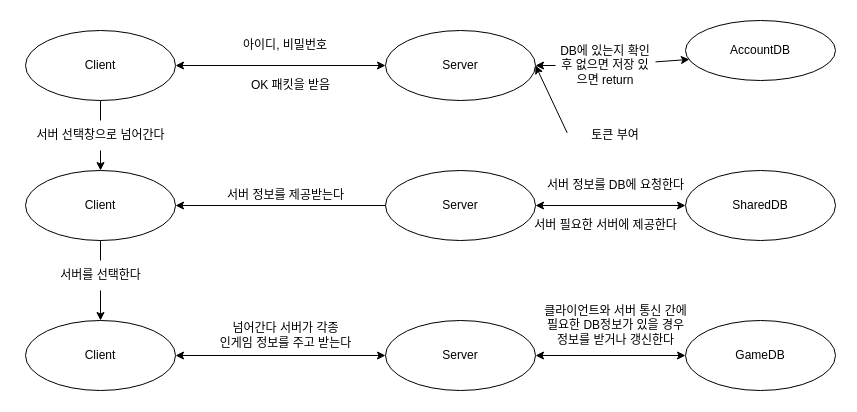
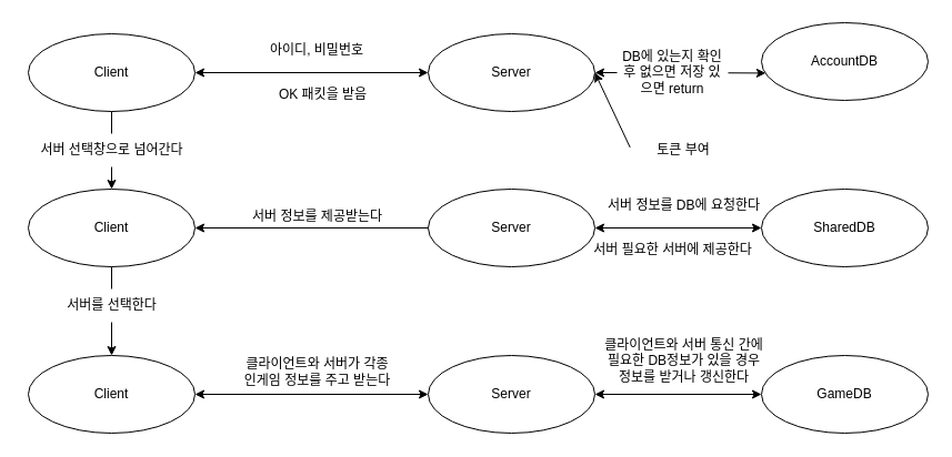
- <mxCell id="2" value="AccountDB" style="ellipse;whiteSpace=wrap;html=1;" vertex="1" parent="1"><mxGeometry x="685" y="20" width="150" height="60" as="geometry" /></mxCell>
+ <mxCell id="2" value="AccountDB" style="ellipse;whiteSpace=wrap;html=1;" vertex="1" parent="1"><mxGeometry x="685" y="20" width="150" height="70" as="geometry" /></mxCell>
- <mxCell id="23" value="넘어간다 서버가 각종 &lt;br&gt;인게임 정보를 주고 받는다" style="text;html=1;align=center;verticalAlign=middle;resizable=0;points=[];autosize=1;strokeColor=none;fillColor=none;" vertex="1" parent="1"><mxGeometry x="200" y="315" width="170" height="40" as="geometry" /></mxCell>
+ <mxCell id="23" value="클라이언트와 서버가 각종 &lt;br&gt;인게임 정보를 주고 받는다" style="text;html=1;align=center;verticalAlign=middle;resizable=0;points=[];autosize=1;strokeColor=none;fillColor=none;" vertex="1" parent="1"><mxGeometry x="200" y="315" width="170" height="40" as="geometry" /></mxCell>
